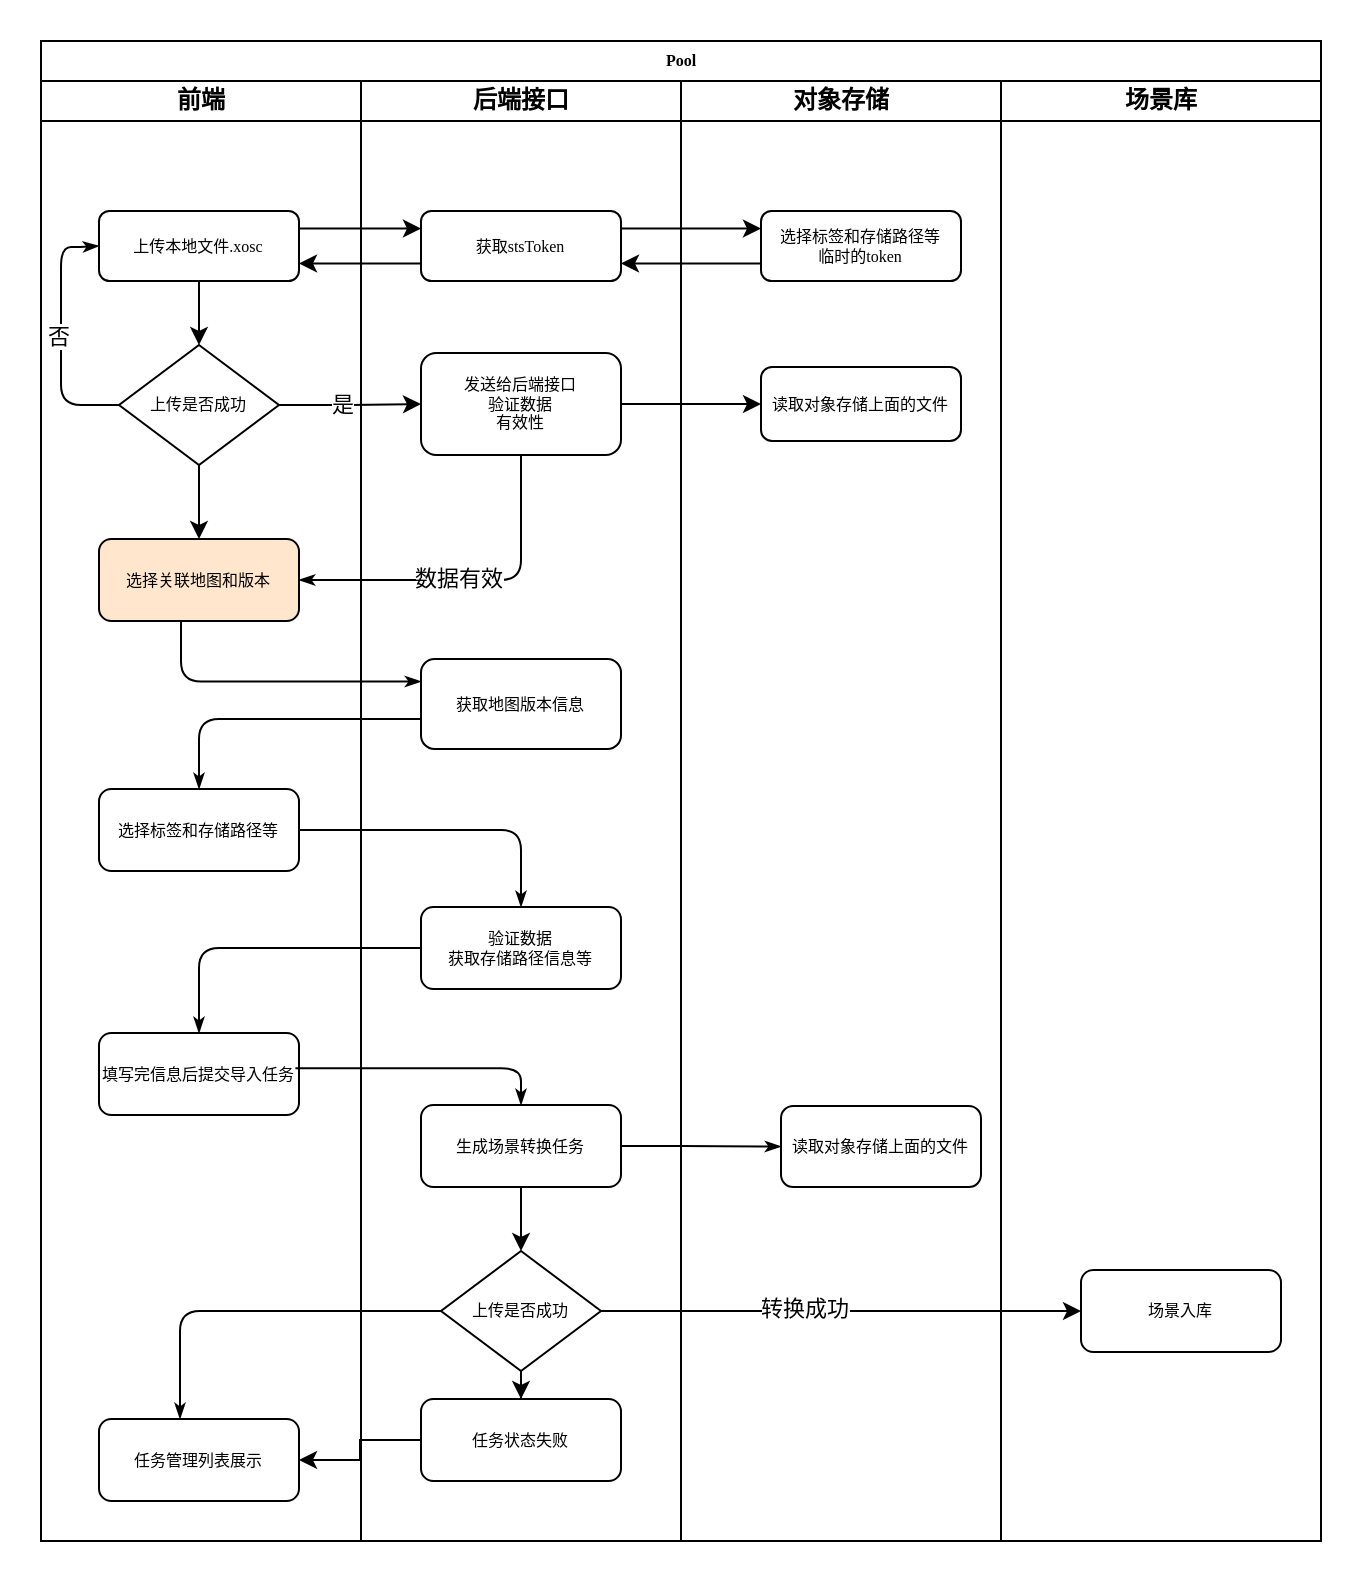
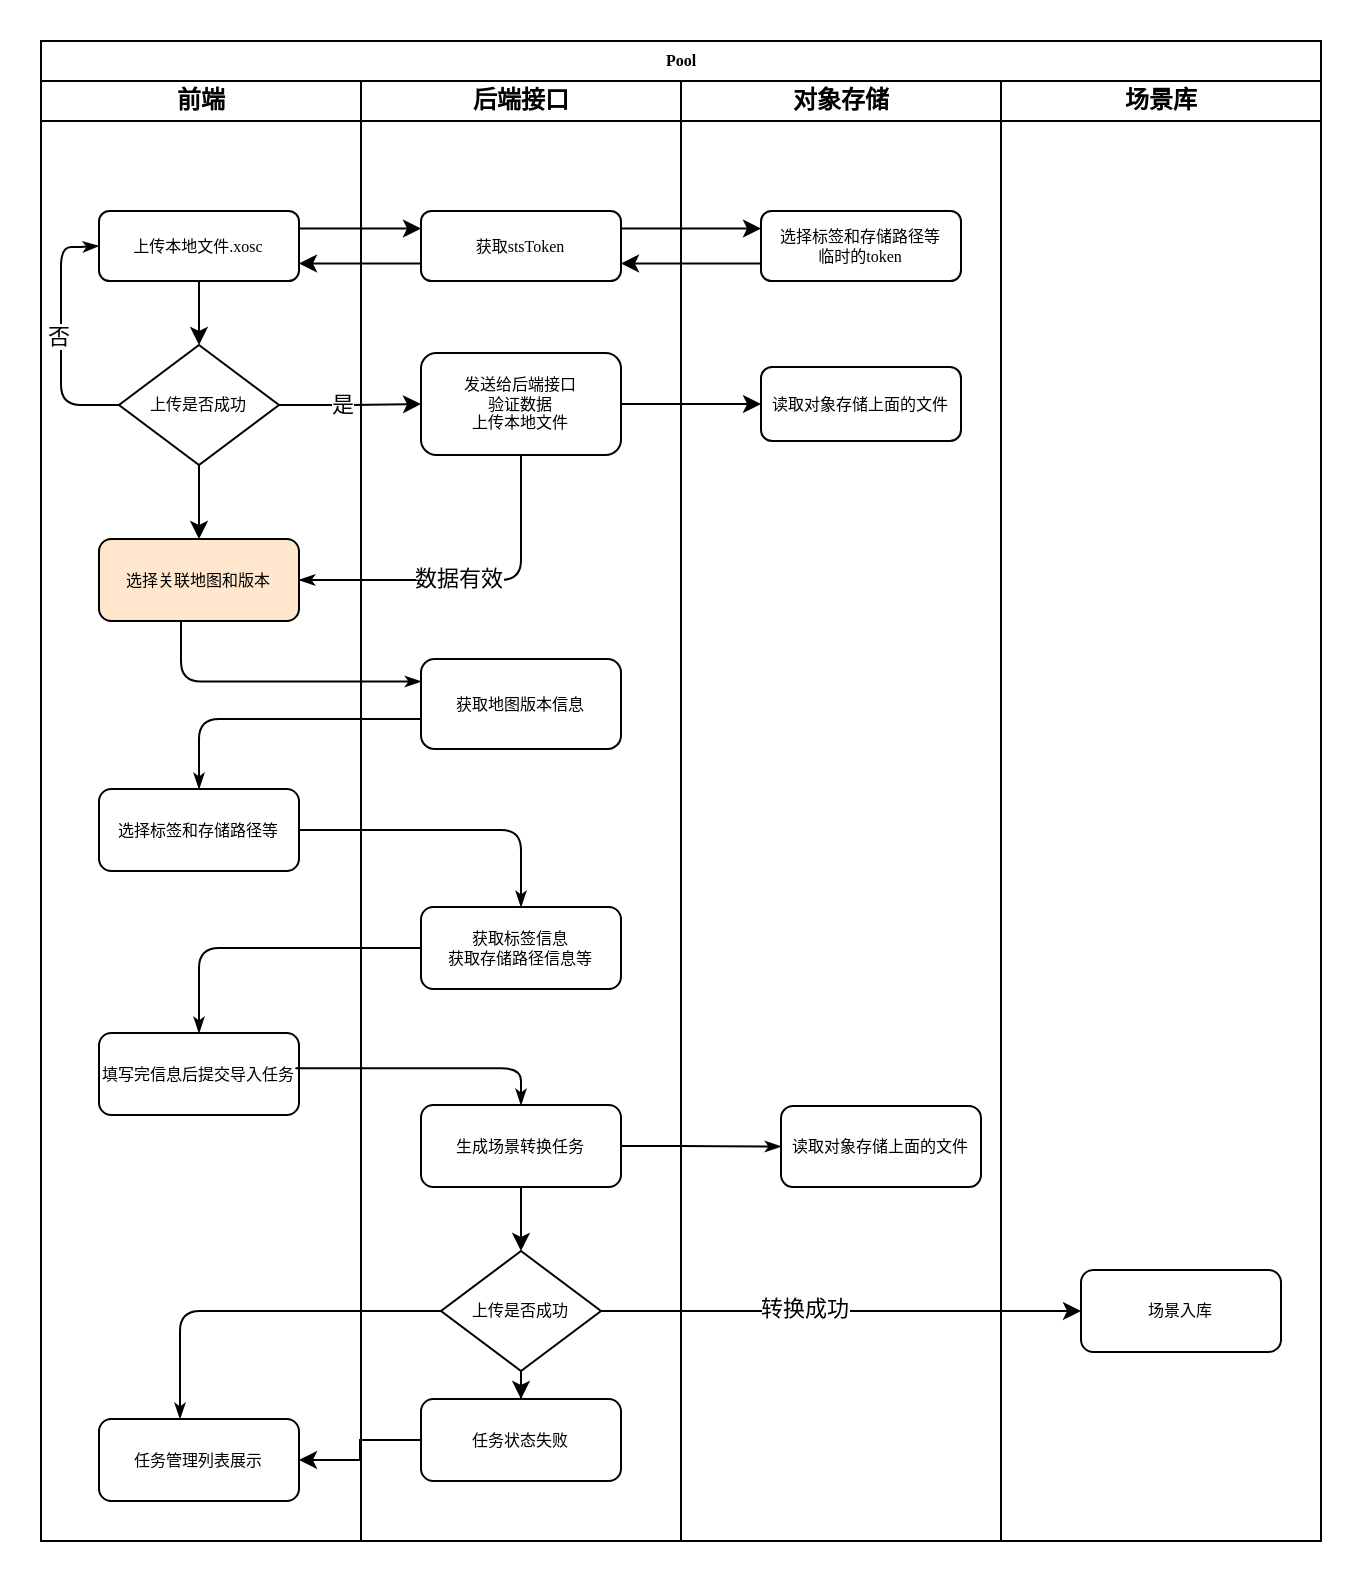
- <mxCell id="21" value="发送给后端接口&lt;div&gt;验证数据&lt;div&gt;有效性&lt;/div&gt;&lt;/div&gt;" style="rounded=1;whiteSpace=wrap;html=1;shadow=0;labelBackgroundColor=none;strokeWidth=1;fontFamily=Verdana;fontSize=8;align=center;" parent="19" vertex="1"><mxGeometry x="30" y="136" width="100" height="51" as="geometry" /></mxCell>
+ <mxCell id="21" value="发送给后端接口&lt;div&gt;验证数据&lt;div&gt;上传本地文件&lt;/div&gt;&lt;/div&gt;" style="rounded=1;whiteSpace=wrap;html=1;shadow=0;labelBackgroundColor=none;strokeWidth=1;fontFamily=Verdana;fontSize=8;align=center;" parent="19" vertex="1"><mxGeometry x="30" y="136" width="100" height="51" as="geometry" /></mxCell>
- <mxCell id="23" value="验证数据&lt;div&gt;获取存储路径信息等&lt;/div&gt;" style="rounded=1;whiteSpace=wrap;html=1;shadow=0;labelBackgroundColor=none;strokeWidth=1;fontFamily=Verdana;fontSize=8;align=center;" parent="19" vertex="1"><mxGeometry x="30" y="413" width="100" height="41" as="geometry" /></mxCell>
+ <mxCell id="23" value="获取标签信息&lt;div&gt;获取存储路径信息等&lt;/div&gt;" style="rounded=1;whiteSpace=wrap;html=1;shadow=0;labelBackgroundColor=none;strokeWidth=1;fontFamily=Verdana;fontSize=8;align=center;" parent="19" vertex="1"><mxGeometry x="30" y="413" width="100" height="41" as="geometry" /></mxCell>
